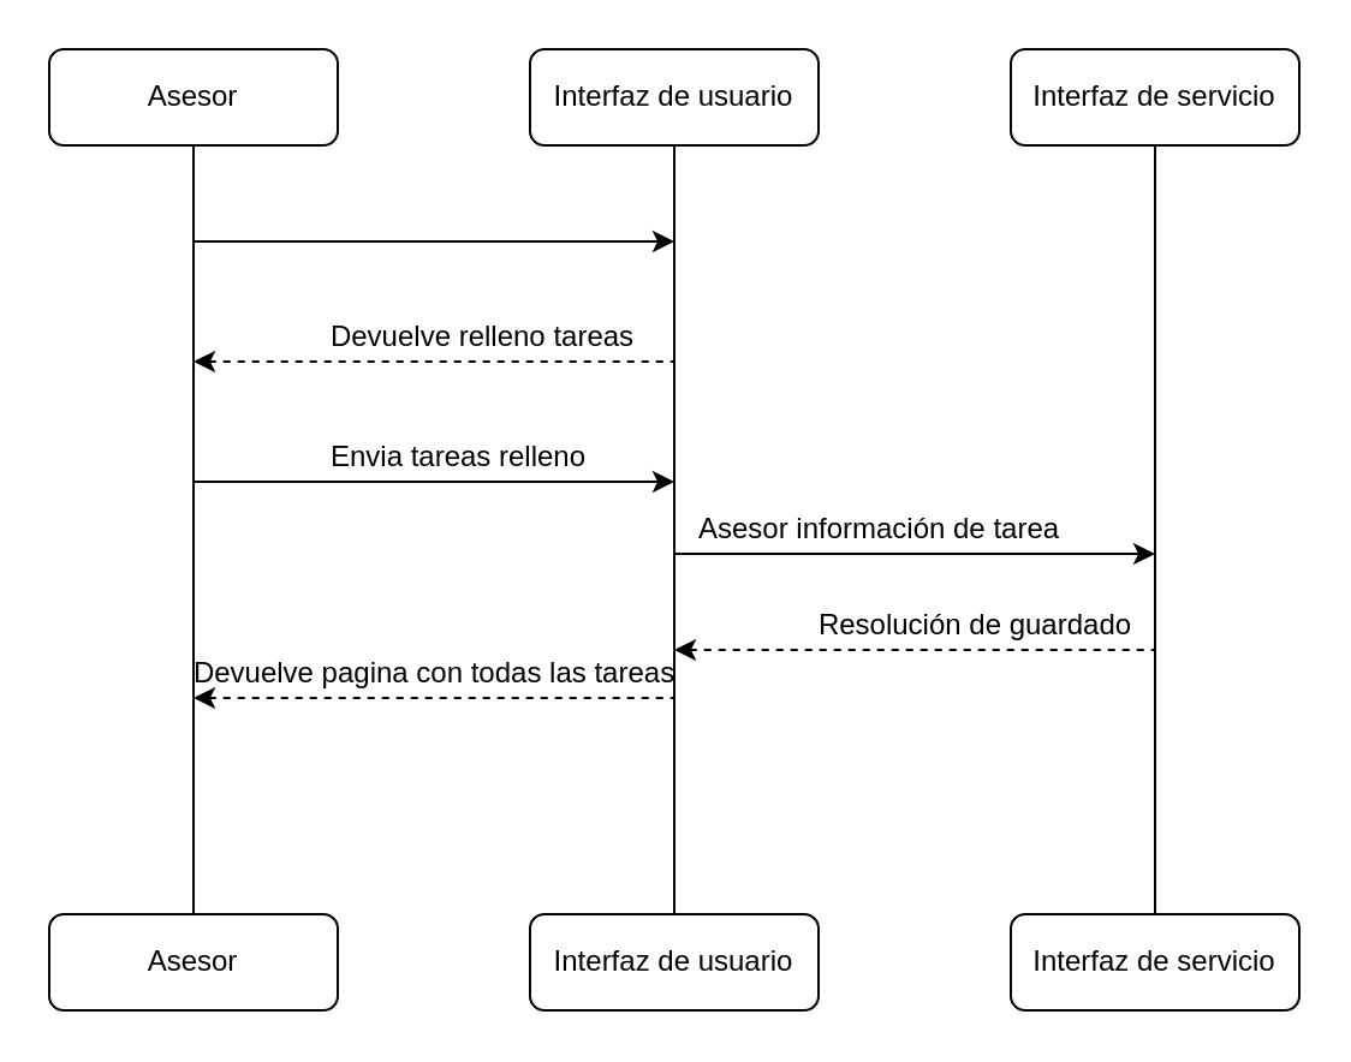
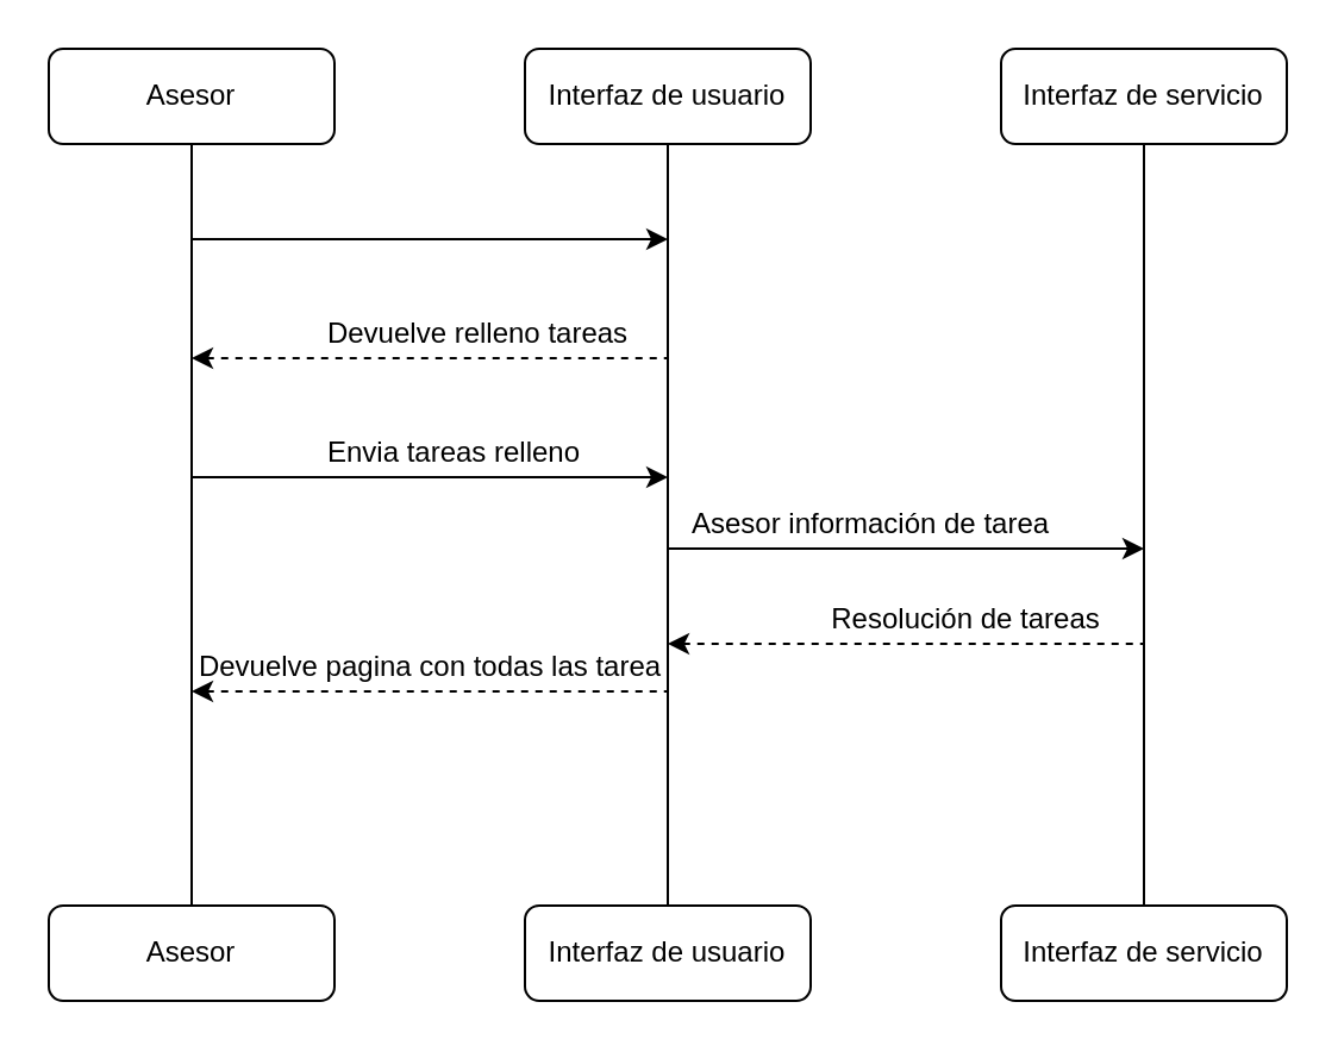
- <mxCell id="20" value="Resolución de guardado" style="text;html=1;align=center;verticalAlign=middle;resizable=0;points=[];autosize=1;strokeColor=none;fillColor=none;" parent="1" vertex="1"><mxGeometry x="330" y="250" width="150" height="20" as="geometry" /></mxCell>
+ <mxCell id="20" value="Resolución de tareas" style="text;html=1;align=center;verticalAlign=middle;resizable=0;points=[];autosize=1;strokeColor=none;fillColor=none;" parent="1" vertex="1"><mxGeometry x="330" y="250" width="150" height="20" as="geometry" /></mxCell>
- <mxCell id="21" value="Devuelve pagina con todas las tareas" style="text;html=1;align=center;verticalAlign=middle;resizable=0;points=[];autosize=1;strokeColor=none;fillColor=none;" parent="1" vertex="1"><mxGeometry x="70" y="270" width="220" height="20" as="geometry" /></mxCell>
+ <mxCell id="21" value="Devuelve pagina con todas las tarea" style="text;html=1;align=center;verticalAlign=middle;resizable=0;points=[];autosize=1;strokeColor=none;fillColor=none;" parent="1" vertex="1"><mxGeometry x="70" y="270" width="220" height="20" as="geometry" /></mxCell>
